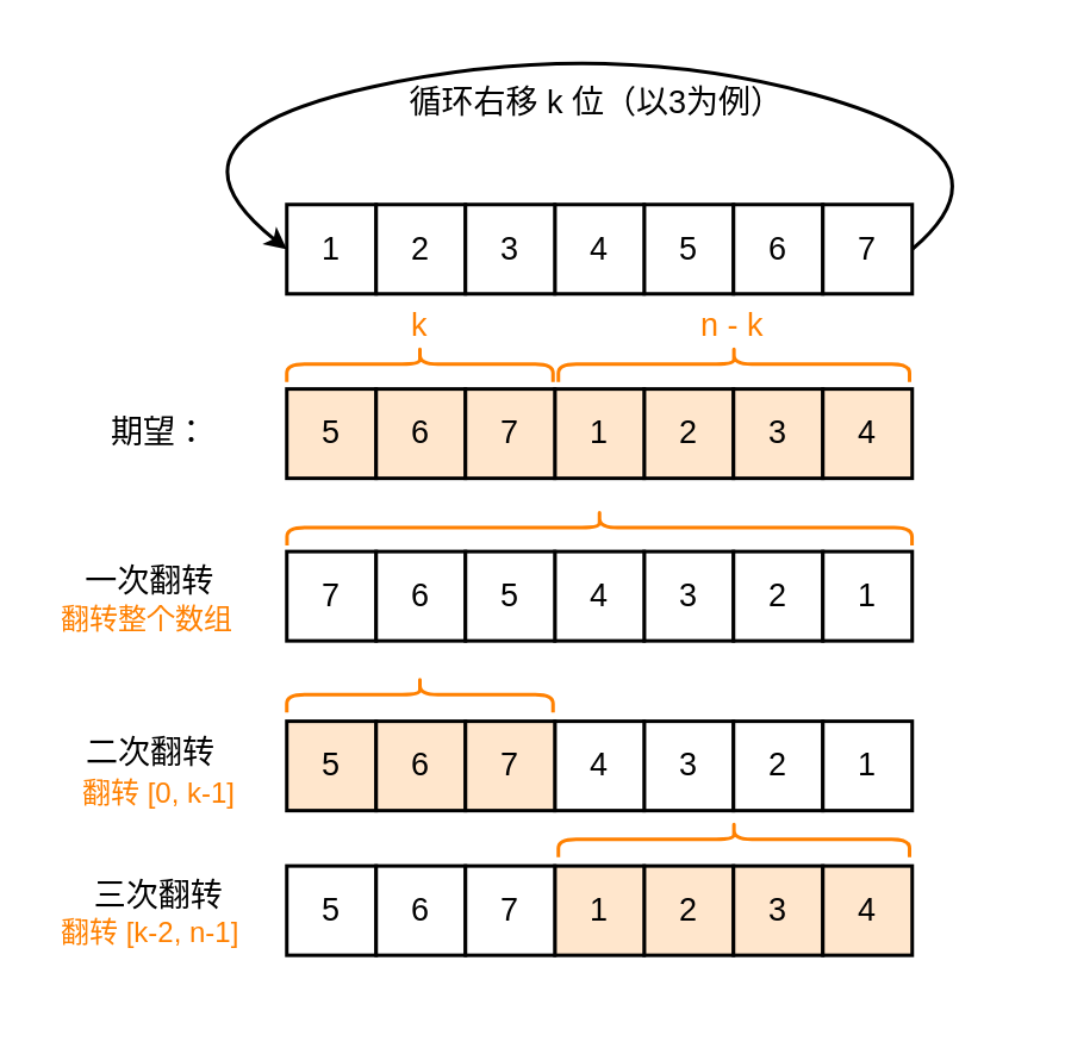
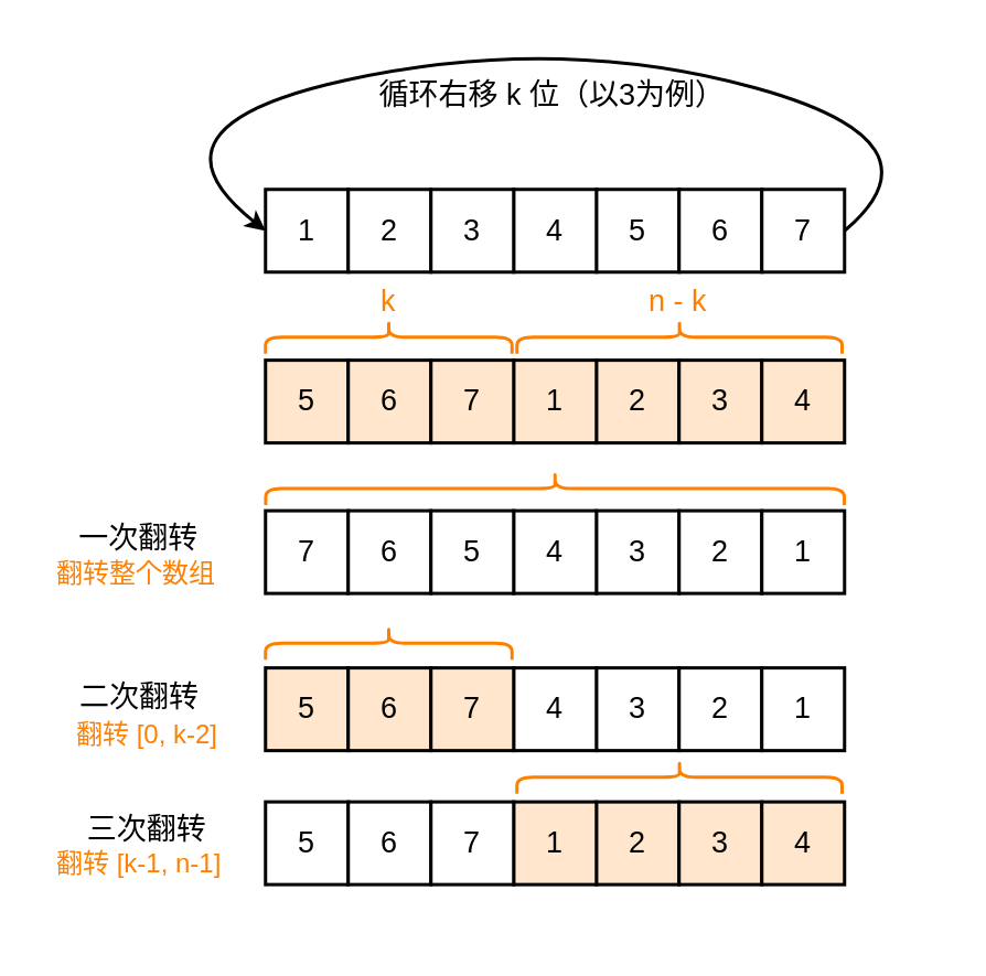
- <mxCell id="19" value="期望：" style="text;html=1;strokeColor=none;fillColor=none;align=center;verticalAlign=middle;whiteSpace=wrap;rounded=0;labelBackgroundColor=none;fontSize=18;" vertex="1" parent="1"><mxGeometry x="39.5" y="226.25" width="98" height="32" as="geometry" /></mxCell>
- <mxCell id="52" value="&lt;span style=&quot;font-family: &amp;#34;helvetica&amp;#34; ; font-size: 16px ; font-style: normal ; font-weight: 400 ; letter-spacing: normal ; text-align: center ; text-indent: 0px ; text-transform: none ; word-spacing: 0px ; display: inline ; float: none&quot;&gt;翻转&amp;nbsp;&lt;/span&gt;&lt;span style=&quot;font-family: &amp;#34;helvetica&amp;#34; ; text-align: center&quot;&gt;[0, k-1]&lt;/span&gt;" style="text;whiteSpace=wrap;html=1;fontSize=16;fontColor=#FF8000;labelBackgroundColor=none;" vertex="1" parent="1"><mxGeometry x="44" y="426.75" width="103" height="36" as="geometry" /></mxCell>
+ <mxCell id="52" value="&lt;span style=&quot;font-family: &amp;#34;helvetica&amp;#34; ; font-size: 16px ; font-style: normal ; font-weight: 400 ; letter-spacing: normal ; text-align: center ; text-indent: 0px ; text-transform: none ; word-spacing: 0px ; display: inline ; float: none&quot;&gt;翻转&amp;nbsp;&lt;/span&gt;&lt;span style=&quot;font-family: &amp;#34;helvetica&amp;#34; ; text-align: center&quot;&gt;[0, k-2]&lt;/span&gt;" style="text;whiteSpace=wrap;html=1;fontSize=16;fontColor=#FF8000;labelBackgroundColor=none;" vertex="1" parent="1"><mxGeometry x="44" y="426.75" width="103" height="36" as="geometry" /></mxCell>
- <mxCell id="51" value="&lt;span style=&quot;font-family: &amp;#34;helvetica&amp;#34; ; font-size: 16px ; font-style: normal ; font-weight: 400 ; letter-spacing: normal ; text-align: center ; text-indent: 0px ; text-transform: none ; word-spacing: 0px ; display: inline ; float: none&quot;&gt;翻转 [k-2, n-1]&lt;/span&gt;" style="text;whiteSpace=wrap;html=1;fontSize=16;fontColor=#FF8000;labelBackgroundColor=none;" vertex="1" parent="1"><mxGeometry x="32" y="505" width="110.75" height="32" as="geometry" /></mxCell>
+ <mxCell id="51" value="&lt;span style=&quot;font-family: &amp;#34;helvetica&amp;#34; ; font-size: 16px ; font-style: normal ; font-weight: 400 ; letter-spacing: normal ; text-align: center ; text-indent: 0px ; text-transform: none ; word-spacing: 0px ; display: inline ; float: none&quot;&gt;翻转 [k-1, n-1]&lt;/span&gt;" style="text;whiteSpace=wrap;html=1;fontSize=16;fontColor=#FF8000;labelBackgroundColor=none;" vertex="1" parent="1"><mxGeometry x="32" y="505" width="110.75" height="32" as="geometry" /></mxCell>
